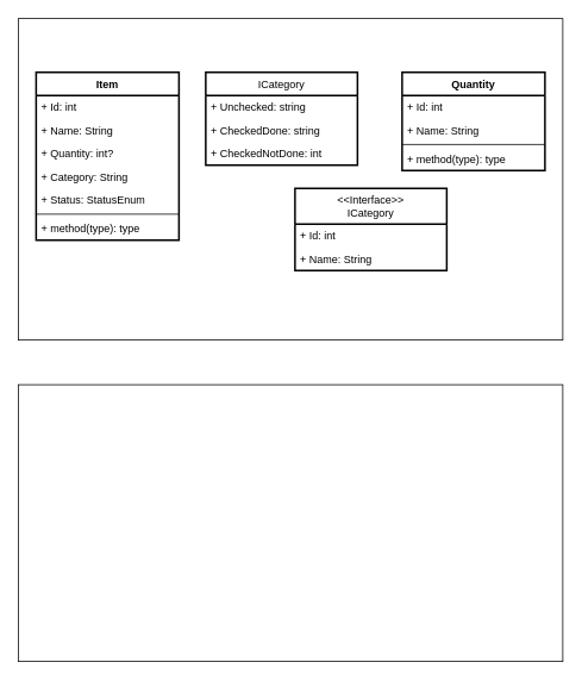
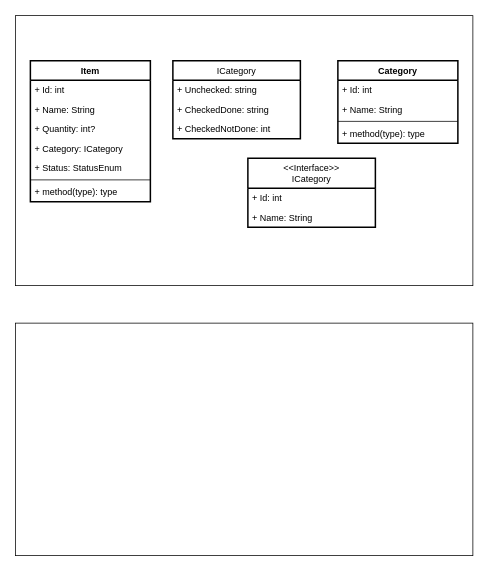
- <mxCell id="11" value="Quantity" style="swimlane;fontStyle=1;align=center;verticalAlign=top;childLayout=stackLayout;horizontal=1;startSize=26;horizontalStack=0;resizeParent=1;resizeParentMax=0;resizeLast=0;collapsible=1;marginBottom=0;strokeColor=default;strokeWidth=2;fillColor=none;" vertex="1" parent="1"><mxGeometry x="450" y="80" width="160" height="110" as="geometry" /></mxCell>
+ <mxCell id="11" value="Category" style="swimlane;fontStyle=1;align=center;verticalAlign=top;childLayout=stackLayout;horizontal=1;startSize=26;horizontalStack=0;resizeParent=1;resizeParentMax=0;resizeLast=0;collapsible=1;marginBottom=0;strokeColor=default;strokeWidth=2;fillColor=none;" vertex="1" parent="1"><mxGeometry x="450" y="80" width="160" height="110" as="geometry" /></mxCell>
- <mxCell id="7" value="+ Category: String" style="text;strokeColor=none;fillColor=none;align=left;verticalAlign=top;spacingLeft=4;spacingRight=4;overflow=hidden;rotatable=0;points=[[0,0.5],[1,0.5]];portConstraint=eastwest;" vertex="1" parent="3"><mxGeometry y="104" width="160" height="26" as="geometry" /></mxCell>
+ <mxCell id="7" value="+ Category: ICategory" style="text;strokeColor=none;fillColor=none;align=left;verticalAlign=top;spacingLeft=4;spacingRight=4;overflow=hidden;rotatable=0;points=[[0,0.5],[1,0.5]];portConstraint=eastwest;" vertex="1" parent="3"><mxGeometry y="104" width="160" height="26" as="geometry" /></mxCell>
